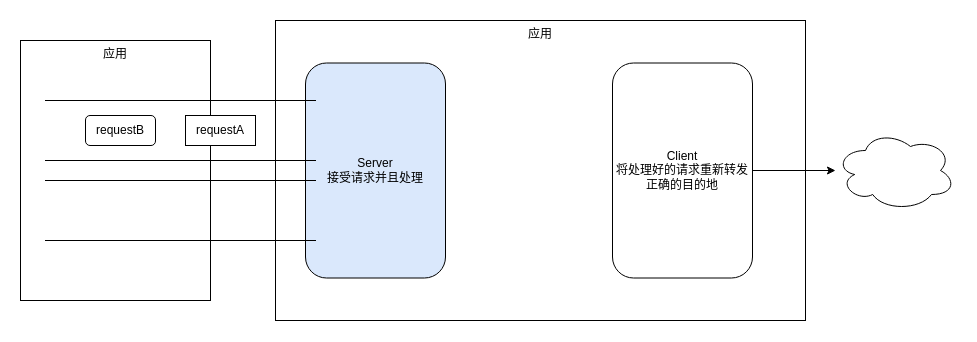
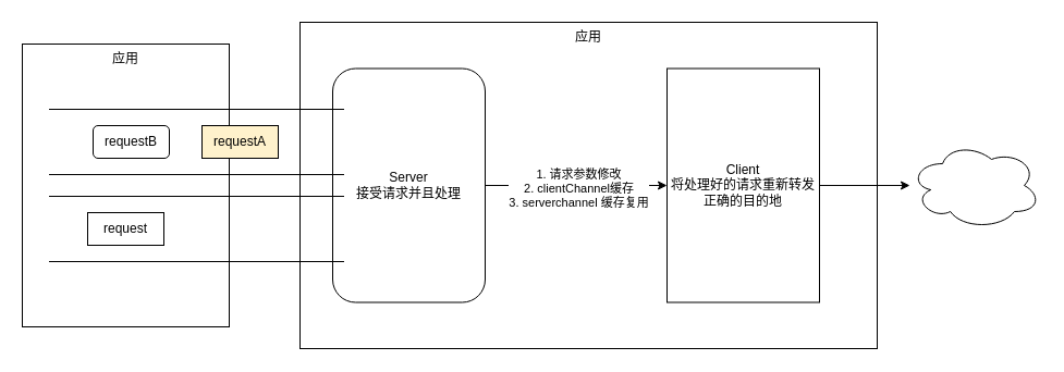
- <mxCell id="9" value="requestA" style="whiteSpace=wrap;html=1;" vertex="1" parent="1"><mxGeometry x="185" y="115" width="70" height="30" as="geometry" /></mxCell>
+ <mxCell id="9" value="requestA" style="whiteSpace=wrap;html=1;fillColor=#fff2cc;" vertex="1" parent="1"><mxGeometry x="185" y="115" width="70" height="30" as="geometry" /></mxCell>
- <mxCell id="6" value="Server&lt;br&gt;接受请求并且处理" style="rounded=1;whiteSpace=wrap;html=1;fillColor=#dae8fc;" vertex="1" parent="1"><mxGeometry x="305" y="62.5" width="140" height="215" as="geometry" /></mxCell>
+ <mxCell id="6" value="Server&lt;br&gt;接受请求并且处理" style="rounded=1;whiteSpace=wrap;html=1;" vertex="1" parent="1"><mxGeometry x="305" y="62.5" width="140" height="215" as="geometry" /></mxCell>
+ <mxCell id="4" style="edgeStyle=orthogonalEdgeStyle;rounded=0;orthogonalLoop=1;jettySize=auto;html=1;" edge="1" parent="1" source="6" target="13"><mxGeometry relative="1" as="geometry" /></mxCell>
+ <mxCell id="5" value="1. 请求参数修改&lt;br&gt;2. clientChannel缓存&lt;br&gt;3. serverchannel 缓存复用" style="edgeLabel;html=1;align=center;verticalAlign=middle;resizable=0;points=[];" vertex="1" connectable="0" parent="4"><mxGeometry x="0.021" y="-2" relative="1" as="geometry"><mxPoint as="offset" /></mxGeometry></mxCell>
- <mxCell id="13" value="Client&lt;br&gt;将处理好的请求重新转发正确的目的地" style="rounded=1;whiteSpace=wrap;html=1;" vertex="1" parent="1"><mxGeometry x="612" y="62.5" width="140" height="215" as="geometry" /></mxCell>
+ <mxCell id="13" value="Client&lt;br&gt;将处理好的请求重新转发正确的目的地" style="whiteSpace=wrap;html=1;rounded=0;" vertex="1" parent="1"><mxGeometry x="612" y="62.5" width="140" height="215" as="geometry" /></mxCell>
+ <mxCell id="10" value="request" style="whiteSpace=wrap;html=1;" vertex="1" parent="1"><mxGeometry x="80" y="195" width="70" height="30" as="geometry" /></mxCell>
